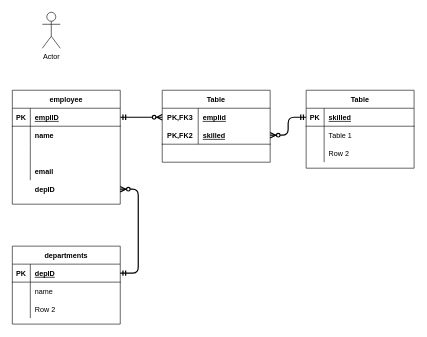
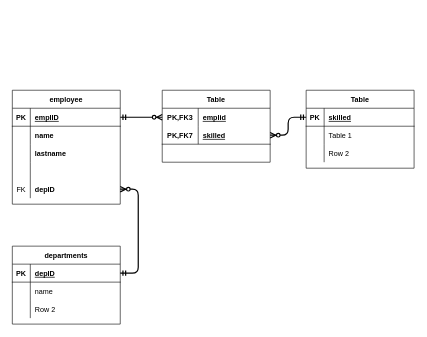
- <mxCell id="2" value="Actor" style="shape=umlActor;verticalLabelPosition=bottom;verticalAlign=top;html=1;outlineConnect=0;" vertex="1" parent="1"><mxGeometry x="70" y="20" width="30" height="60" as="geometry" /></mxCell>
- <mxCell id="34" value="PK,FK2" style="shape=partialRectangle;connectable=0;fillColor=none;top=0;left=0;bottom=0;right=0;fontStyle=1;overflow=hidden;" vertex="1" parent="33"><mxGeometry width="60" height="30" as="geometry" /></mxCell>
+ <mxCell id="34" value="PK,FK7" style="shape=partialRectangle;connectable=0;fillColor=none;top=0;left=0;bottom=0;right=0;fontStyle=1;overflow=hidden;" vertex="1" parent="33"><mxGeometry width="60" height="30" as="geometry" /></mxCell>
+ <mxCell id="12" value="lastname" style="shape=partialRectangle;connectable=0;fillColor=none;top=0;left=0;bottom=0;right=0;align=left;spacingLeft=6;overflow=hidden;fontStyle=1" vertex="1" parent="10"><mxGeometry x="30" width="150" height="30" as="geometry" /></mxCell>
- <mxCell id="15" value="email" style="shape=partialRectangle;connectable=0;fillColor=none;top=0;left=0;bottom=0;right=0;align=left;spacingLeft=6;overflow=hidden;fontStyle=1" vertex="1" parent="13"><mxGeometry x="30" width="150" height="30" as="geometry" /></mxCell>
+ <mxCell id="17" value="FK" style="shape=partialRectangle;connectable=0;fillColor=none;top=0;left=0;bottom=0;right=0;editable=1;overflow=hidden;" vertex="1" parent="16"><mxGeometry width="30" height="30" as="geometry" /></mxCell>
